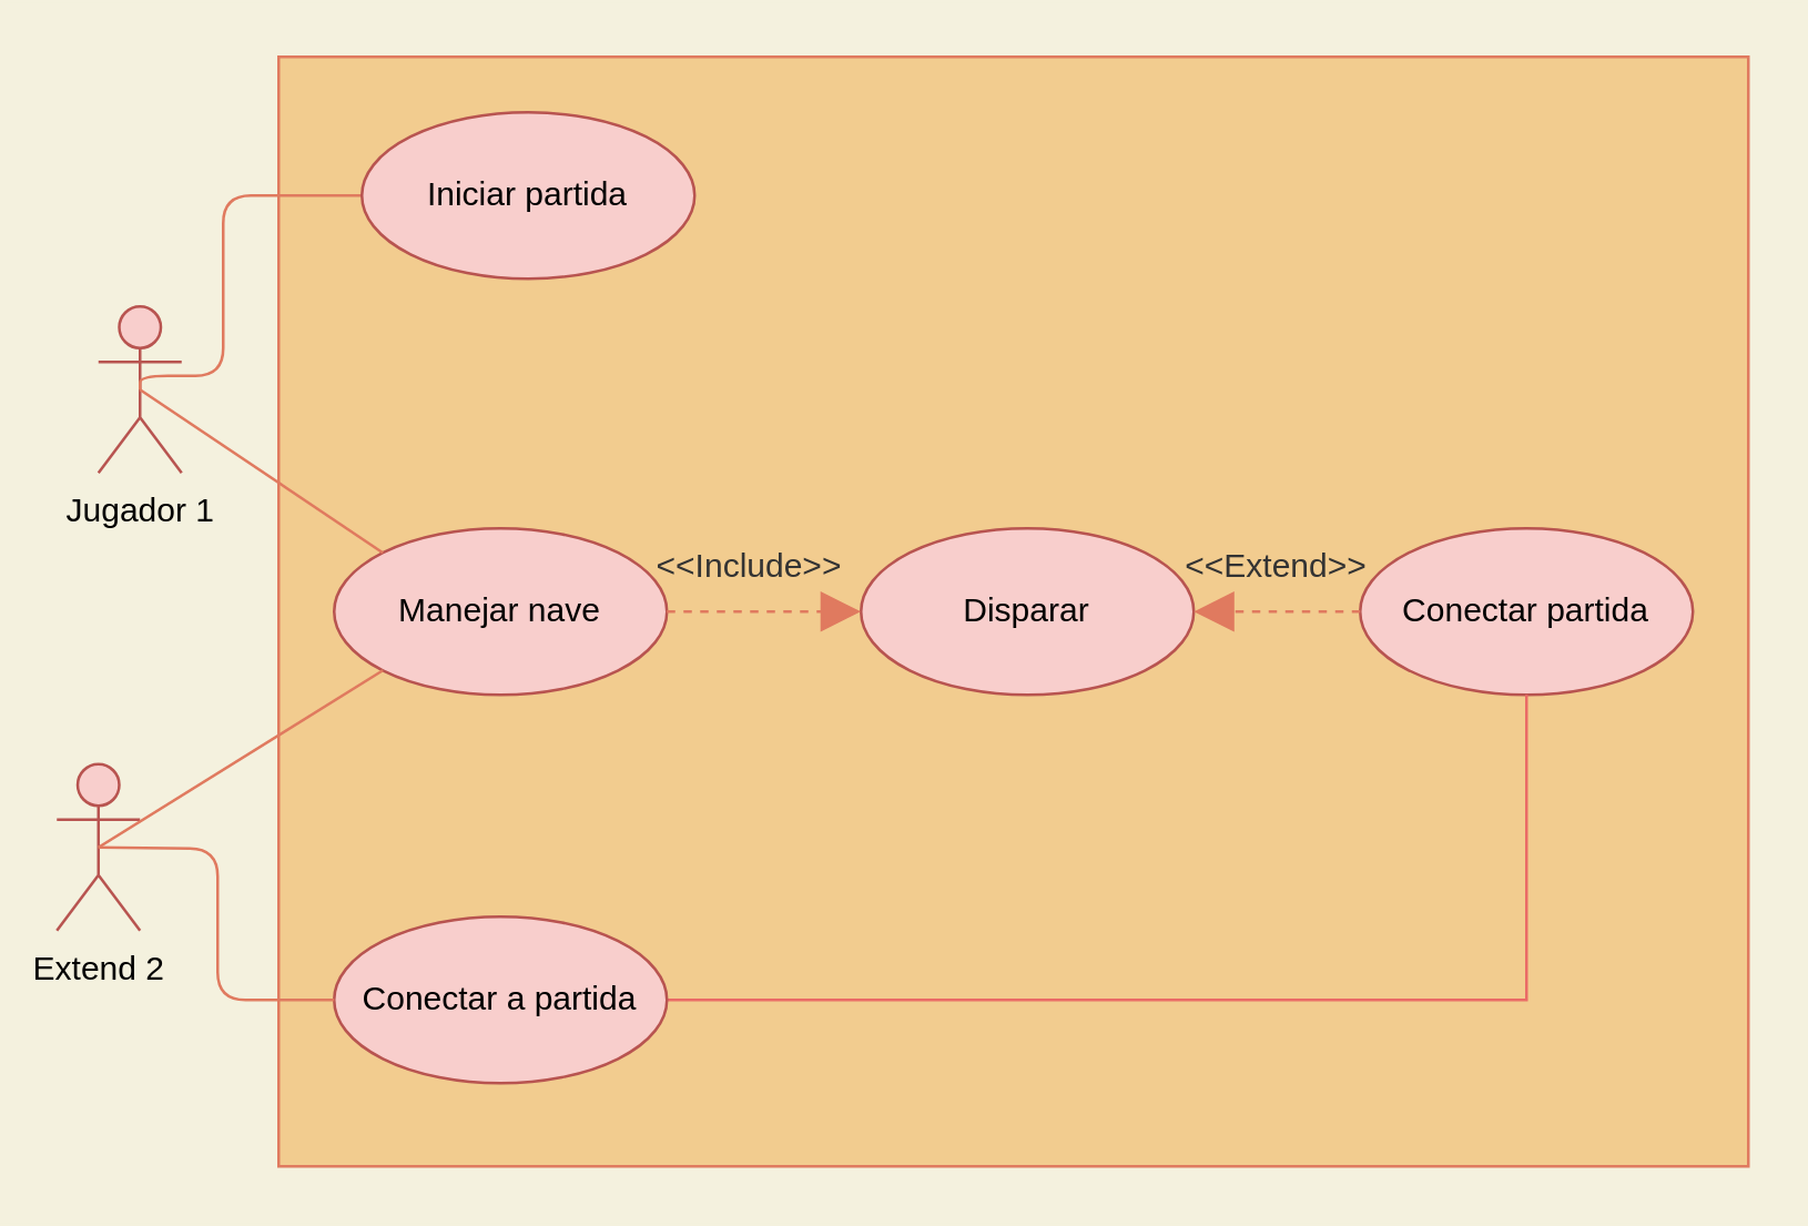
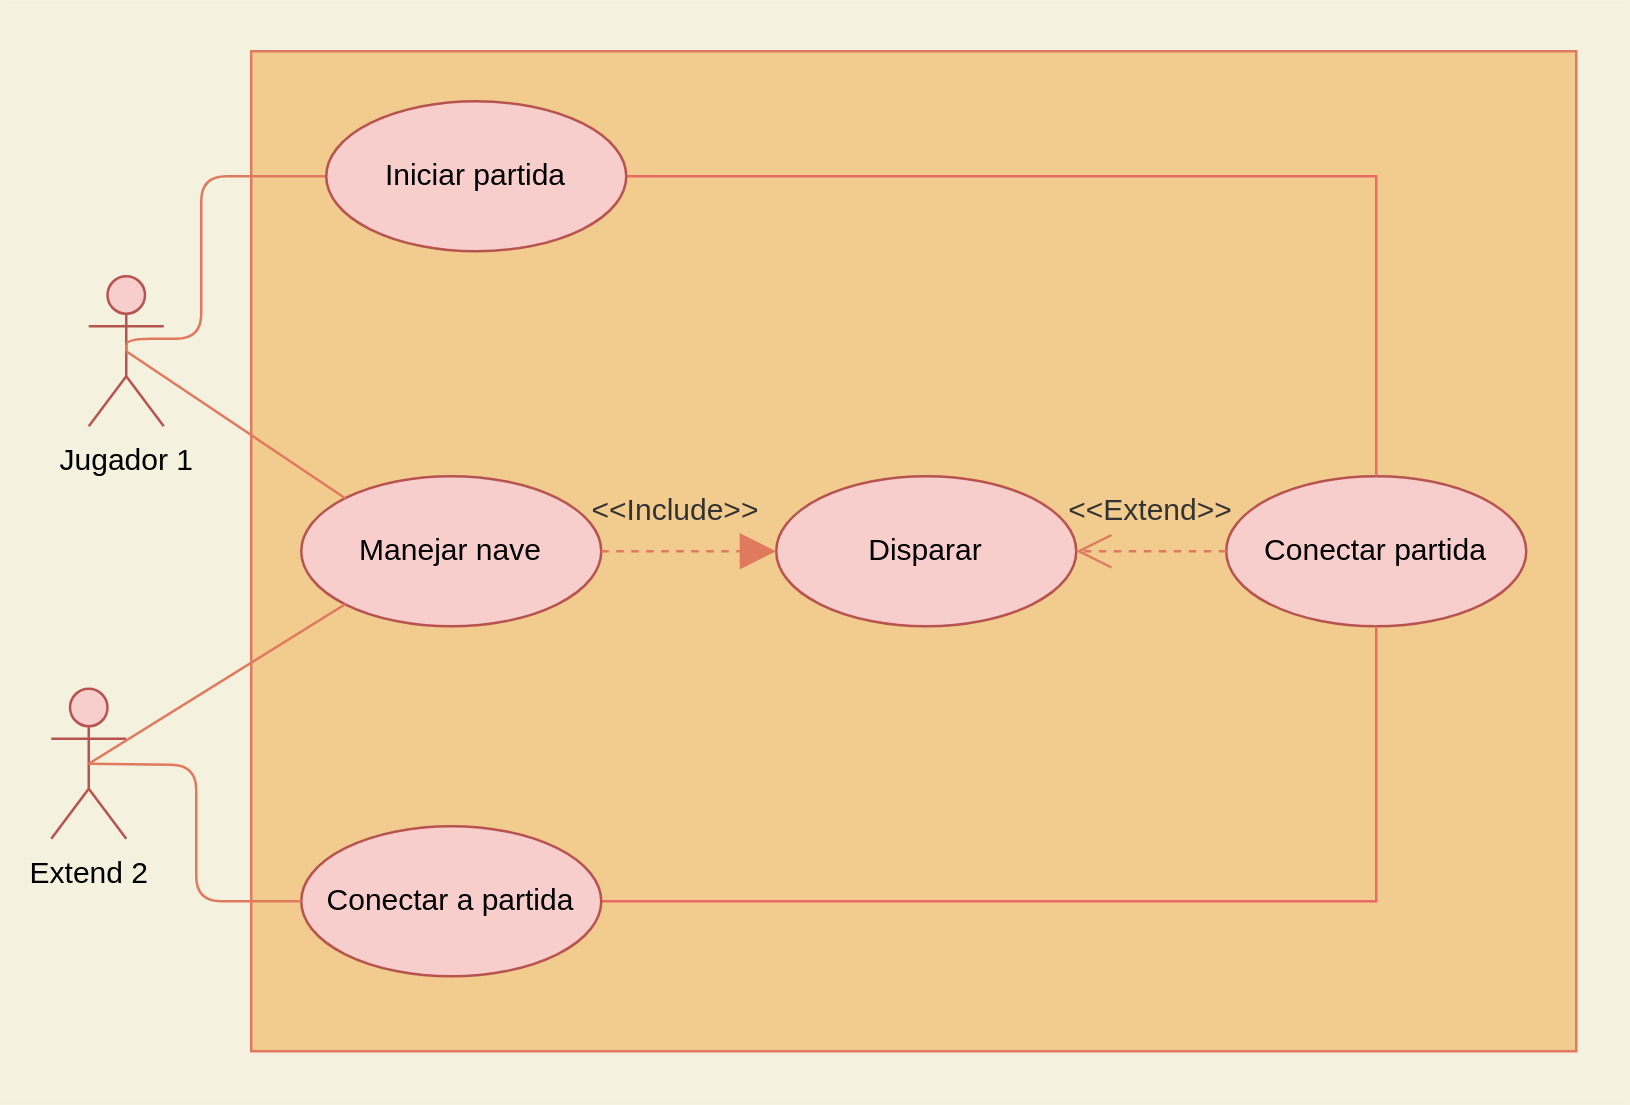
+ <mxCell id="14" style="edgeStyle=orthogonalEdgeStyle;rounded=0;orthogonalLoop=1;jettySize=auto;html=1;entryX=0.5;entryY=0;entryDx=0;entryDy=0;endArrow=none;endFill=0;strokeColor=#EA6B66;" edge="1" parent="1" source="15" target="5"><mxGeometry relative="1" as="geometry" /></mxCell>
- <mxCell id="18" value="" style="endArrow=block;dashed=1;endFill=1;endSize=12;html=1;strokeColor=#E07A5F;fillColor=#F2CC8F;fontColor=#393C56;exitX=0;exitY=0.5;exitDx=0;exitDy=0;entryX=1;entryY=0.5;entryDx=0;entryDy=0;" edge="1" parent="1" source="5" target="13"><mxGeometry width="160" relative="1" as="geometry"><mxPoint x="250" y="230" as="sourcePoint" /><mxPoint x="320" y="230" as="targetPoint" /></mxGeometry></mxCell>
+ <mxCell id="18" value="" style="endArrow=open;dashed=1;endFill=1;endSize=12;html=1;strokeColor=#E07A5F;fillColor=#F2CC8F;fontColor=#393C56;exitX=0;exitY=0.5;exitDx=0;exitDy=0;entryX=1;entryY=0.5;entryDx=0;entryDy=0;" edge="1" parent="1" source="5" target="13"><mxGeometry width="160" relative="1" as="geometry"><mxPoint x="250" y="230" as="sourcePoint" /><mxPoint x="320" y="230" as="targetPoint" /></mxGeometry></mxCell>
